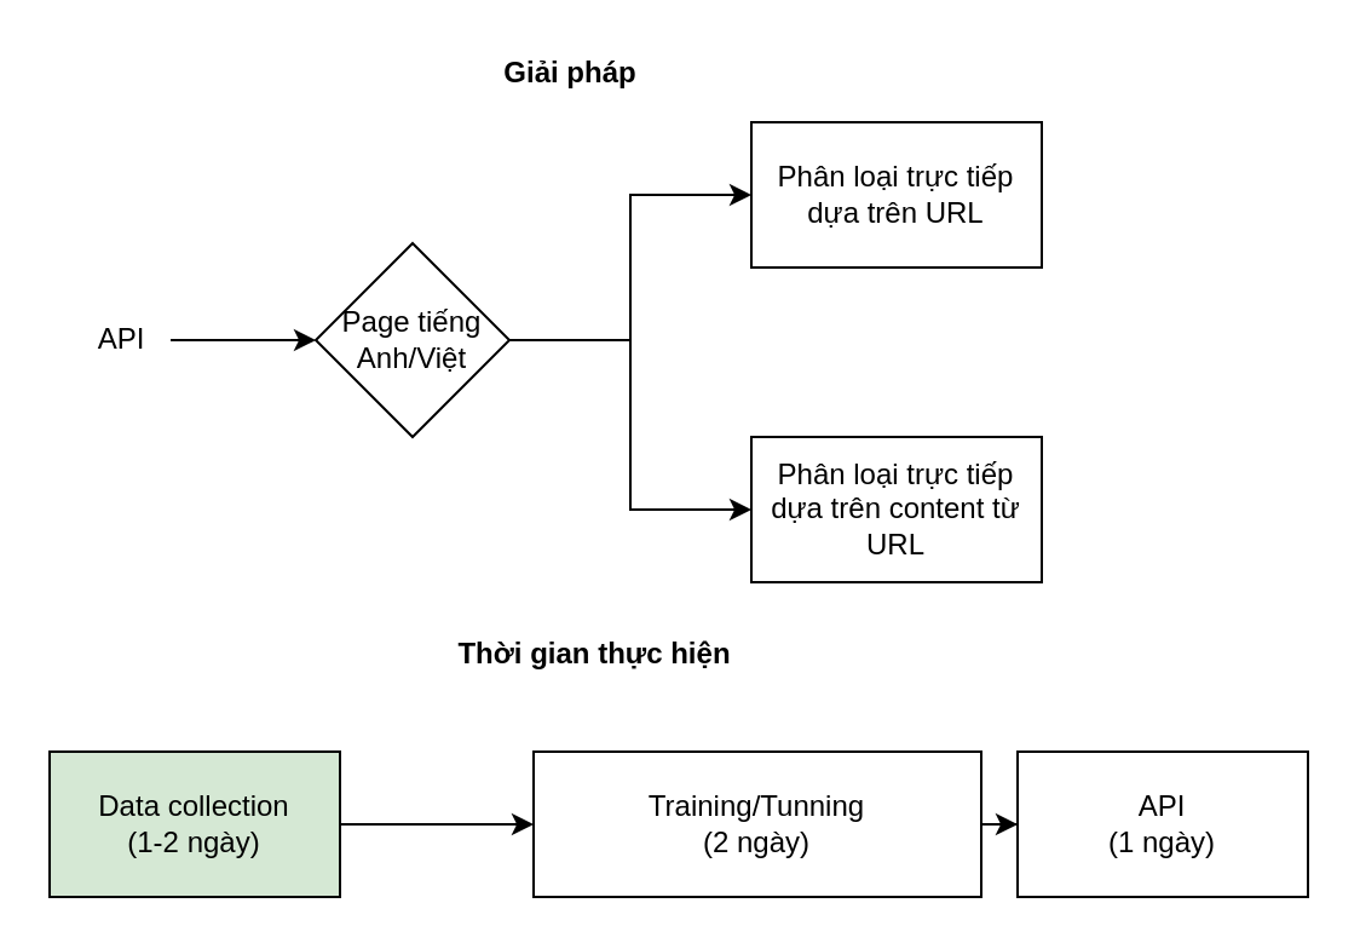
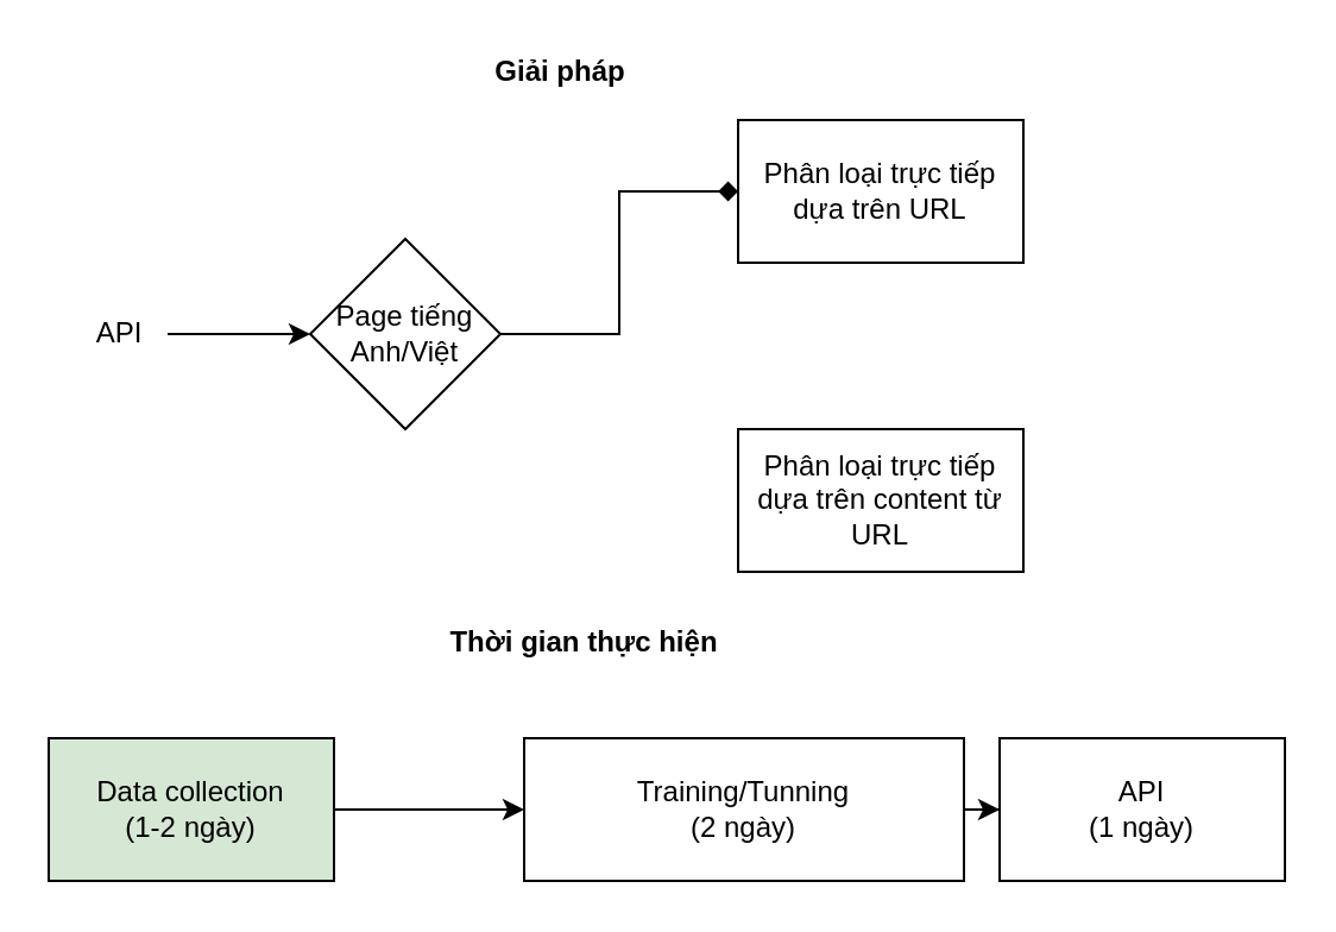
- <mxCell id="4" style="edgeStyle=orthogonalEdgeStyle;rounded=0;orthogonalLoop=1;jettySize=auto;html=1;" edge="1" parent="1" source="6" target="7"><mxGeometry relative="1" as="geometry" /></mxCell>
+ <mxCell id="4" style="edgeStyle=orthogonalEdgeStyle;rounded=0;orthogonalLoop=1;jettySize=auto;html=1;endArrow=diamond;" edge="1" parent="1" source="6" target="7"><mxGeometry relative="1" as="geometry" /></mxCell>
- <mxCell id="5" style="edgeStyle=orthogonalEdgeStyle;rounded=0;orthogonalLoop=1;jettySize=auto;html=1;entryX=0;entryY=0.5;entryDx=0;entryDy=0;" edge="1" parent="1" source="6" target="8"><mxGeometry relative="1" as="geometry" /></mxCell>
